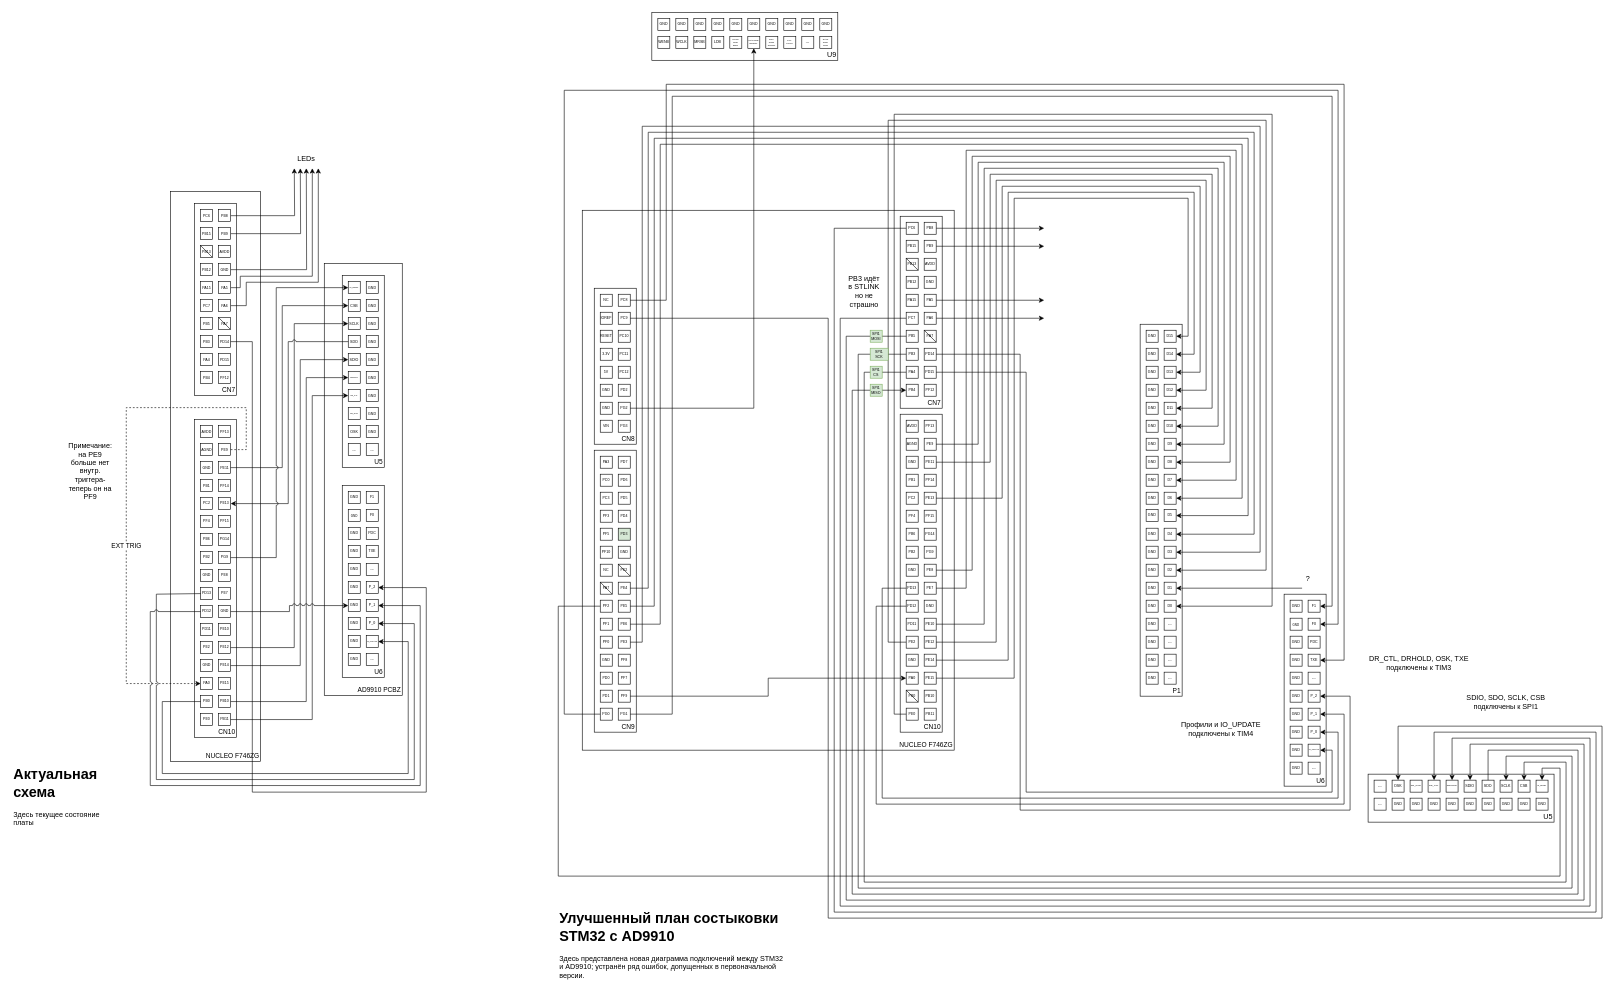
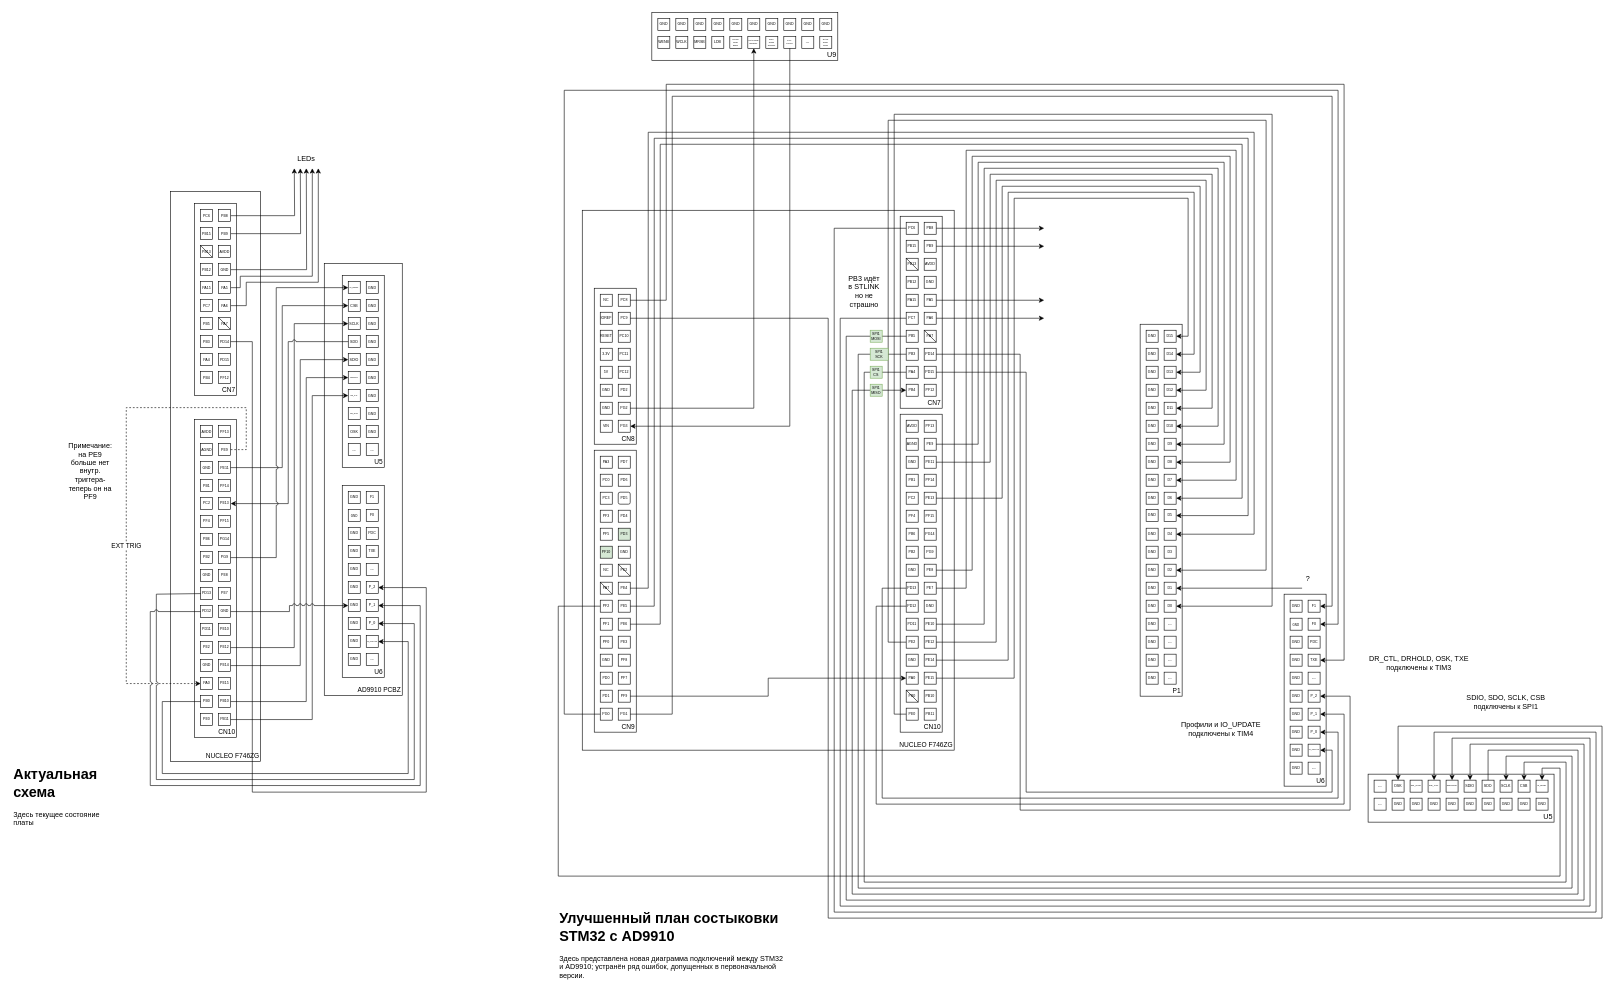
- <mxCell id="292" style="edgeStyle=orthogonalEdgeStyle;rounded=0;orthogonalLoop=1;jettySize=auto;html=1;entryX=1;entryY=0.5;entryDx=0;entryDy=0;" parent="1" source="179" target="262" edge="1"><mxGeometry relative="1" as="geometry"><Array as="points"><mxPoint x="1070" y="1070" /><mxPoint x="1070" y="210" /><mxPoint x="2100" y="210" /><mxPoint x="2100" y="920" /></Array></mxGeometry></mxCell>
+ <mxCell id="390" style="edgeStyle=orthogonalEdgeStyle;rounded=0;orthogonalLoop=1;jettySize=auto;html=1;entryX=1;entryY=0.5;entryDx=0;entryDy=0;" parent="1" source="386" target="210" edge="1"><mxGeometry relative="1" as="geometry"><Array as="points"><mxPoint x="1316" y="710" /></Array></mxGeometry></mxCell>
- <mxCell id="171" value="PD5" style="rounded=0;whiteSpace=wrap;html=1;fontSize=6;" parent="167" vertex="1"><mxGeometry x="40" y="70" width="20" height="20" as="geometry" /></mxCell>
+ <mxCell id="171" value="PD5" style="whiteSpace=wrap;html=1;fontSize=6;rounded=1;" parent="167" vertex="1"><mxGeometry x="40" y="70" width="20" height="20" as="geometry" /></mxCell>
- <mxCell id="189" value="PF10" style="rounded=0;whiteSpace=wrap;html=1;fontSize=6;" parent="167" vertex="1"><mxGeometry x="10" y="160" width="20" height="20" as="geometry" /></mxCell>
+ <mxCell id="189" value="PF10" style="rounded=0;whiteSpace=wrap;html=1;fontSize=6;fillColor=#d5e8d4;" parent="167" vertex="1"><mxGeometry x="10" y="160" width="20" height="20" as="geometry" /></mxCell>
